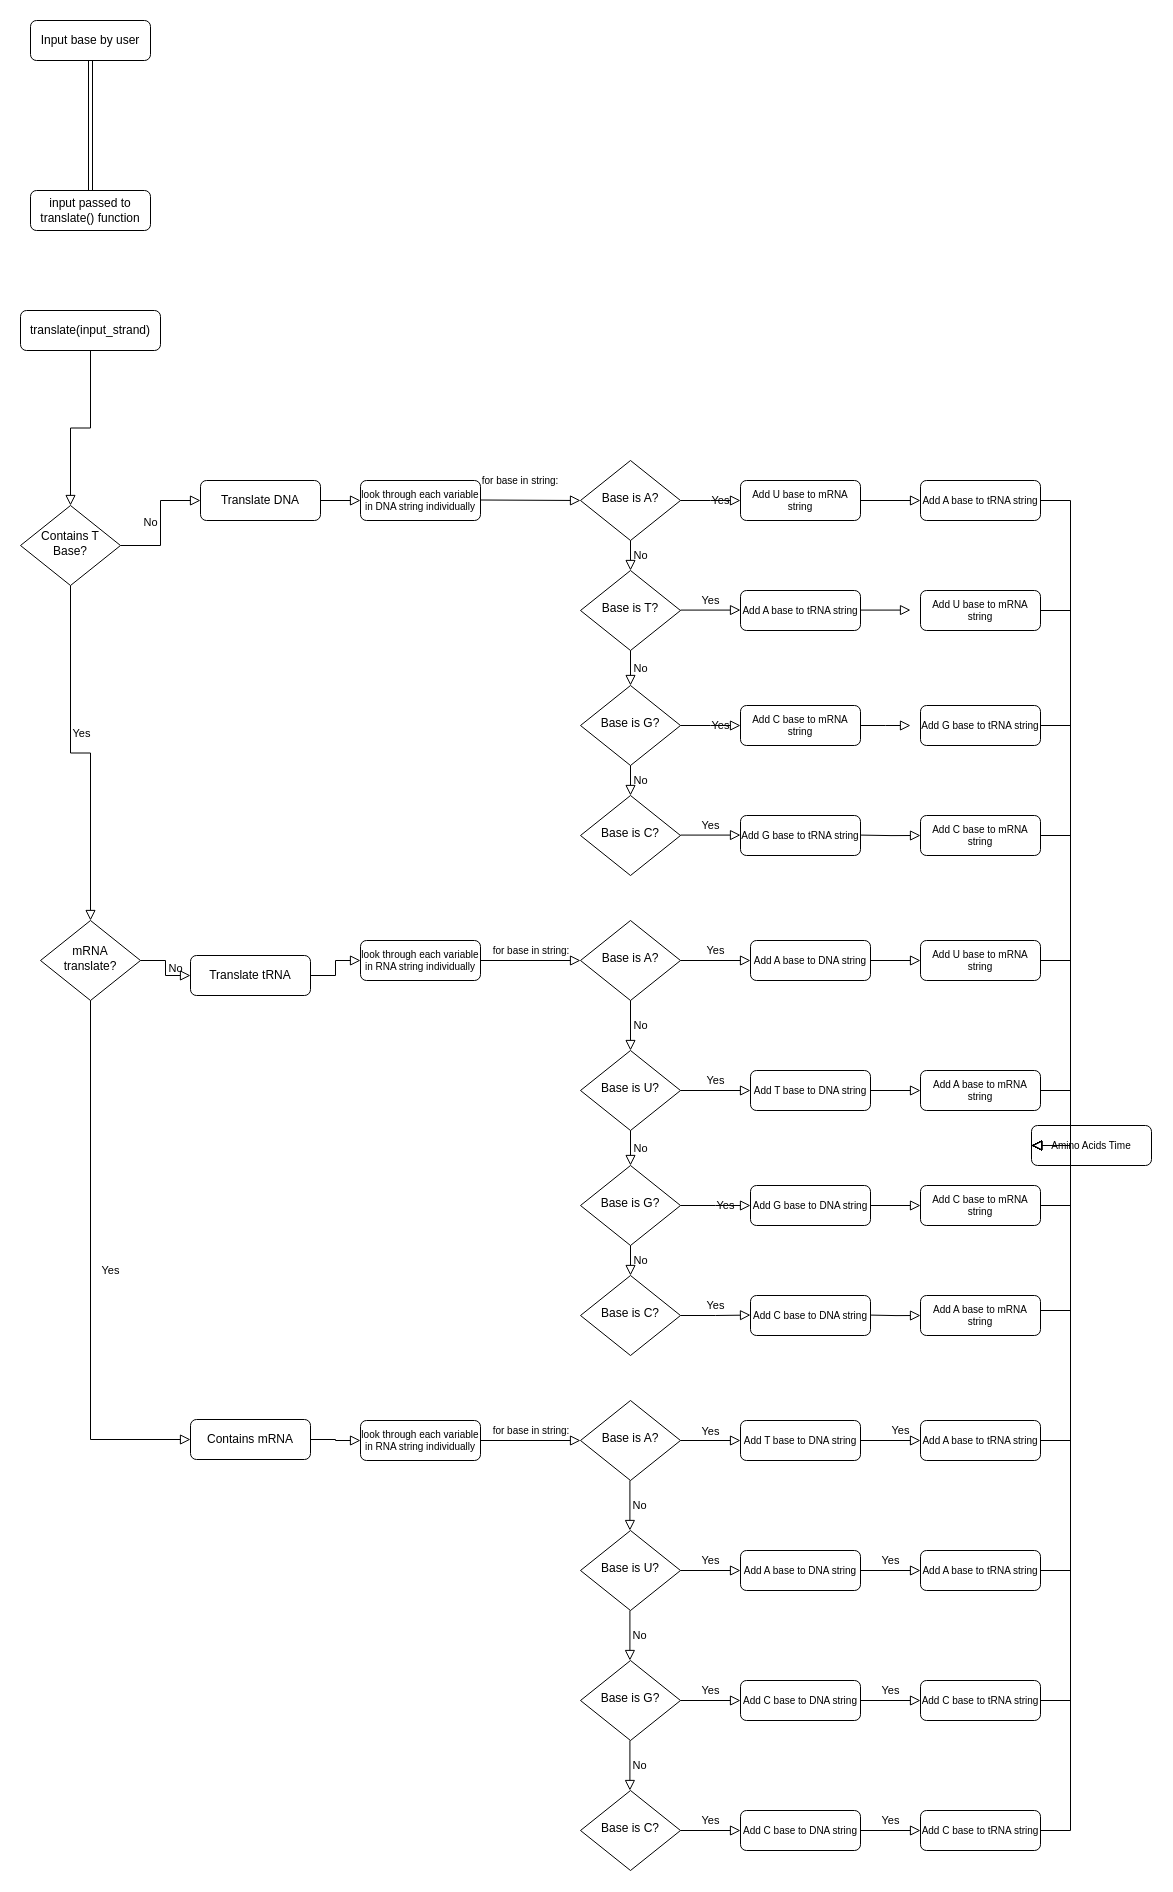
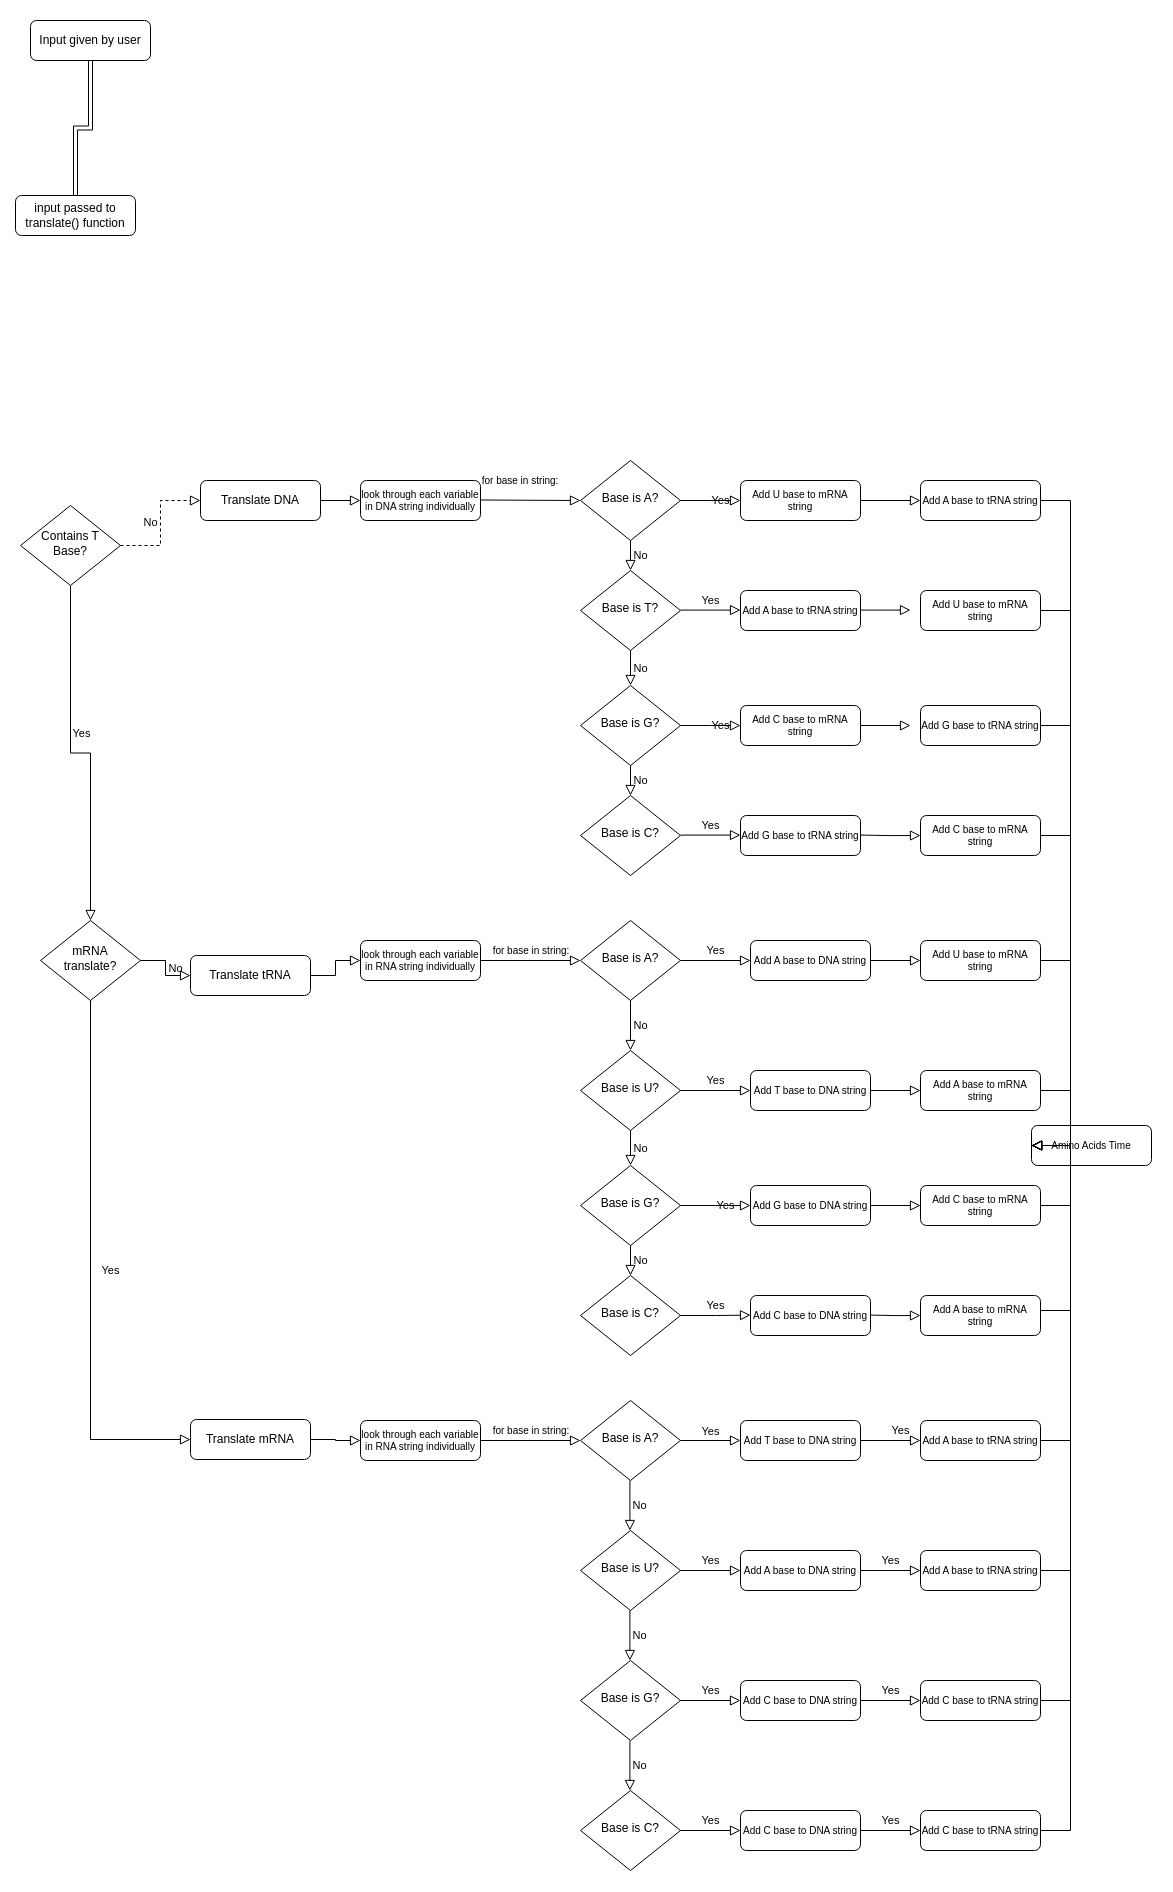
- <mxCell id="14" value="Input base by user" style="rounded=1;whiteSpace=wrap;html=1;fontSize=12;glass=0;strokeWidth=1;shadow=0;" vertex="1" parent="1"><mxGeometry x="30" y="20" width="120" height="40" as="geometry" /></mxCell>
+ <mxCell id="14" value="Input given by user" style="rounded=1;whiteSpace=wrap;html=1;fontSize=12;glass=0;strokeWidth=1;shadow=0;" vertex="1" parent="1"><mxGeometry x="30" y="20" width="120" height="40" as="geometry" /></mxCell>
- <mxCell id="3" value="input passed to translate() function" style="rounded=1;whiteSpace=wrap;html=1;fontSize=12;glass=0;strokeWidth=1;shadow=0;" parent="1" vertex="1"><mxGeometry x="30" y="190" width="120" height="40" as="geometry" /></mxCell>
+ <mxCell id="3" value="input passed to translate() function" style="rounded=1;whiteSpace=wrap;html=1;fontSize=12;glass=0;strokeWidth=1;shadow=0;" parent="1" vertex="1"><mxGeometry x="15" y="195" width="120" height="40" as="geometry" /></mxCell>
- <mxCell id="94" value="translate(input_strand)" style="rounded=1;whiteSpace=wrap;html=1;fontSize=12;glass=0;strokeWidth=1;shadow=0;" vertex="1" parent="1"><mxGeometry x="20" y="310" width="140" height="40" as="geometry" /></mxCell>
- <mxCell id="2" value="" style="rounded=0;html=1;jettySize=auto;orthogonalLoop=1;fontSize=11;endArrow=block;endFill=0;endSize=8;strokeWidth=1;shadow=0;labelBackgroundColor=none;edgeStyle=orthogonalEdgeStyle;entryX=0.5;entryY=0;entryDx=0;entryDy=0;exitX=0.5;exitY=1;exitDx=0;exitDy=0;" parent="1" source="94" target="6" edge="1"><mxGeometry relative="1" as="geometry"><mxPoint x="90" y="350" as="sourcePoint" /><mxPoint x="90" y="430" as="targetPoint" /></mxGeometry></mxCell>
- <mxCell id="5" value="No" style="edgeStyle=orthogonalEdgeStyle;rounded=0;html=1;jettySize=auto;orthogonalLoop=1;fontSize=11;endArrow=block;endFill=0;endSize=8;strokeWidth=1;shadow=0;labelBackgroundColor=none;" parent="1" source="6" target="7" edge="1"><mxGeometry y="10" relative="1" as="geometry"><mxPoint as="offset" /></mxGeometry></mxCell>
+ <mxCell id="5" value="No" style="edgeStyle=orthogonalEdgeStyle;rounded=0;html=1;jettySize=auto;orthogonalLoop=1;fontSize=11;endArrow=block;endFill=0;endSize=8;strokeWidth=1;shadow=0;labelBackgroundColor=none;dashed=1;" parent="1" source="6" target="7" edge="1"><mxGeometry y="10" relative="1" as="geometry"><mxPoint as="offset" /></mxGeometry></mxCell>
- <mxCell id="11" value="Contains mRNA" style="rounded=1;whiteSpace=wrap;html=1;fontSize=12;glass=0;strokeWidth=1;shadow=0;" vertex="1" parent="1"><mxGeometry x="190" y="1419" width="120" height="40" as="geometry" /></mxCell>
+ <mxCell id="11" value="Translate mRNA" style="rounded=1;whiteSpace=wrap;html=1;fontSize=12;glass=0;strokeWidth=1;shadow=0;" vertex="1" parent="1"><mxGeometry x="190" y="1419" width="120" height="40" as="geometry" /></mxCell>
